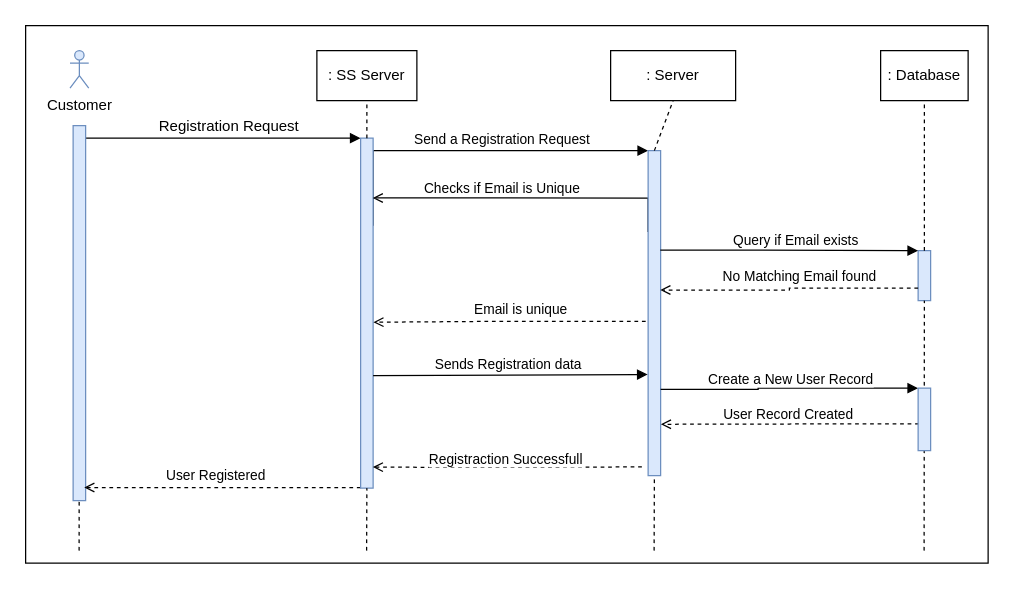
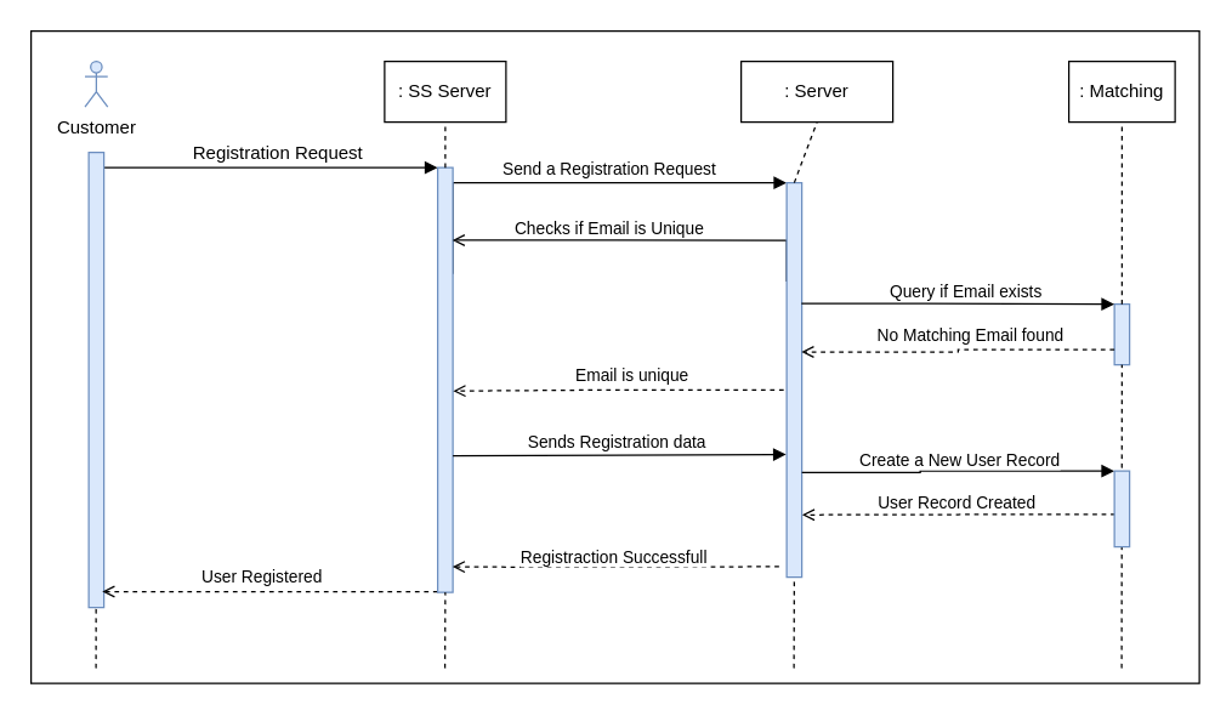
- <mxCell id="18" value=": Database" style="rounded=0;whiteSpace=wrap;html=1;" vertex="1" parent="1"><mxGeometry x="704" y="40" width="70" height="40" as="geometry" /></mxCell>
+ <mxCell id="18" value=": Matching" style="rounded=0;whiteSpace=wrap;html=1;" vertex="1" parent="1"><mxGeometry x="704" y="40" width="70" height="40" as="geometry" /></mxCell>
